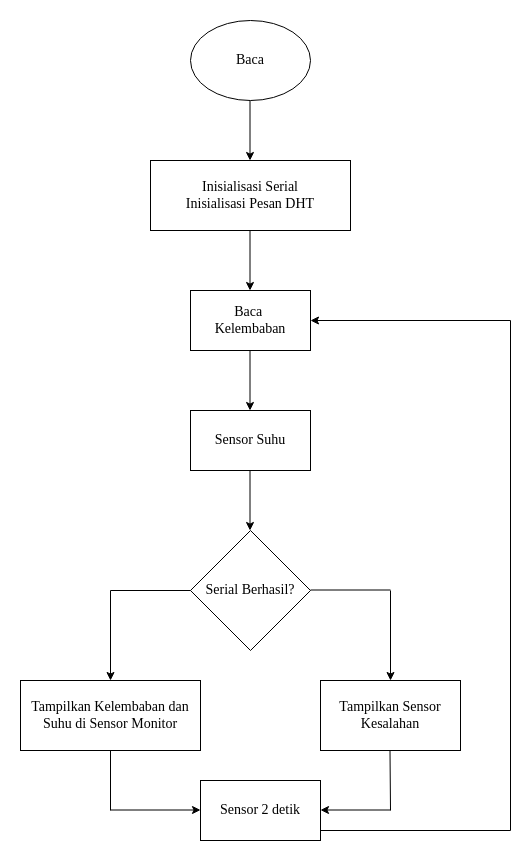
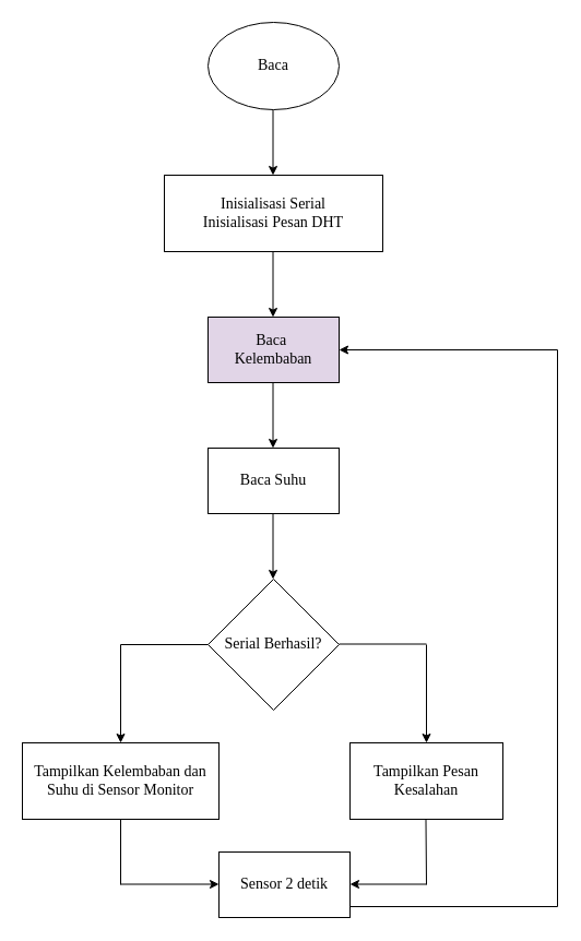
- <mxCell id="5" value="&lt;font face=&quot;Comic Sans MS&quot;&gt;&lt;span style=&quot;font-size: 14px;&quot;&gt;Baca&amp;nbsp;&lt;/span&gt;&lt;/font&gt;&lt;div&gt;&lt;font face=&quot;Comic Sans MS&quot;&gt;&lt;span style=&quot;font-size: 14px;&quot;&gt;Kelembaban&lt;/span&gt;&lt;/font&gt;&lt;/div&gt;" style="rounded=0;whiteSpace=wrap;html=1;" vertex="1" parent="1"><mxGeometry x="190" y="290" width="120" height="60" as="geometry" /></mxCell>
+ <mxCell id="5" value="&lt;font face=&quot;Comic Sans MS&quot;&gt;&lt;span style=&quot;font-size: 14px;&quot;&gt;Baca&amp;nbsp;&lt;/span&gt;&lt;/font&gt;&lt;div&gt;&lt;font face=&quot;Comic Sans MS&quot;&gt;&lt;span style=&quot;font-size: 14px;&quot;&gt;Kelembaban&lt;/span&gt;&lt;/font&gt;&lt;/div&gt;" style="rounded=0;whiteSpace=wrap;html=1;fillColor=#e1d5e7;" vertex="1" parent="1"><mxGeometry x="190" y="290" width="120" height="60" as="geometry" /></mxCell>
- <mxCell id="7" value="&lt;font face=&quot;Comic Sans MS&quot;&gt;&lt;span style=&quot;font-size: 14px;&quot;&gt;Sensor Suhu&lt;/span&gt;&lt;/font&gt;" style="rounded=0;whiteSpace=wrap;html=1;" vertex="1" parent="1"><mxGeometry x="190" y="410" width="120" height="60" as="geometry" /></mxCell>
+ <mxCell id="7" value="&lt;font face=&quot;Comic Sans MS&quot;&gt;&lt;span style=&quot;font-size: 14px;&quot;&gt;Baca Suhu&lt;/span&gt;&lt;/font&gt;" style="rounded=0;whiteSpace=wrap;html=1;" vertex="1" parent="1"><mxGeometry x="190" y="410" width="120" height="60" as="geometry" /></mxCell>
- <mxCell id="14" value="&lt;font style=&quot;font-size: 14px;&quot; face=&quot;Comic Sans MS&quot;&gt;Tampilkan Sensor Kesalahan&lt;/font&gt;" style="rounded=0;whiteSpace=wrap;html=1;" vertex="1" parent="1"><mxGeometry x="320" y="680" width="140" height="70" as="geometry" /></mxCell>
+ <mxCell id="14" value="&lt;font style=&quot;font-size: 14px;&quot; face=&quot;Comic Sans MS&quot;&gt;Tampilkan Pesan Kesalahan&lt;/font&gt;" style="rounded=0;whiteSpace=wrap;html=1;" vertex="1" parent="1"><mxGeometry x="320" y="680" width="140" height="70" as="geometry" /></mxCell>
